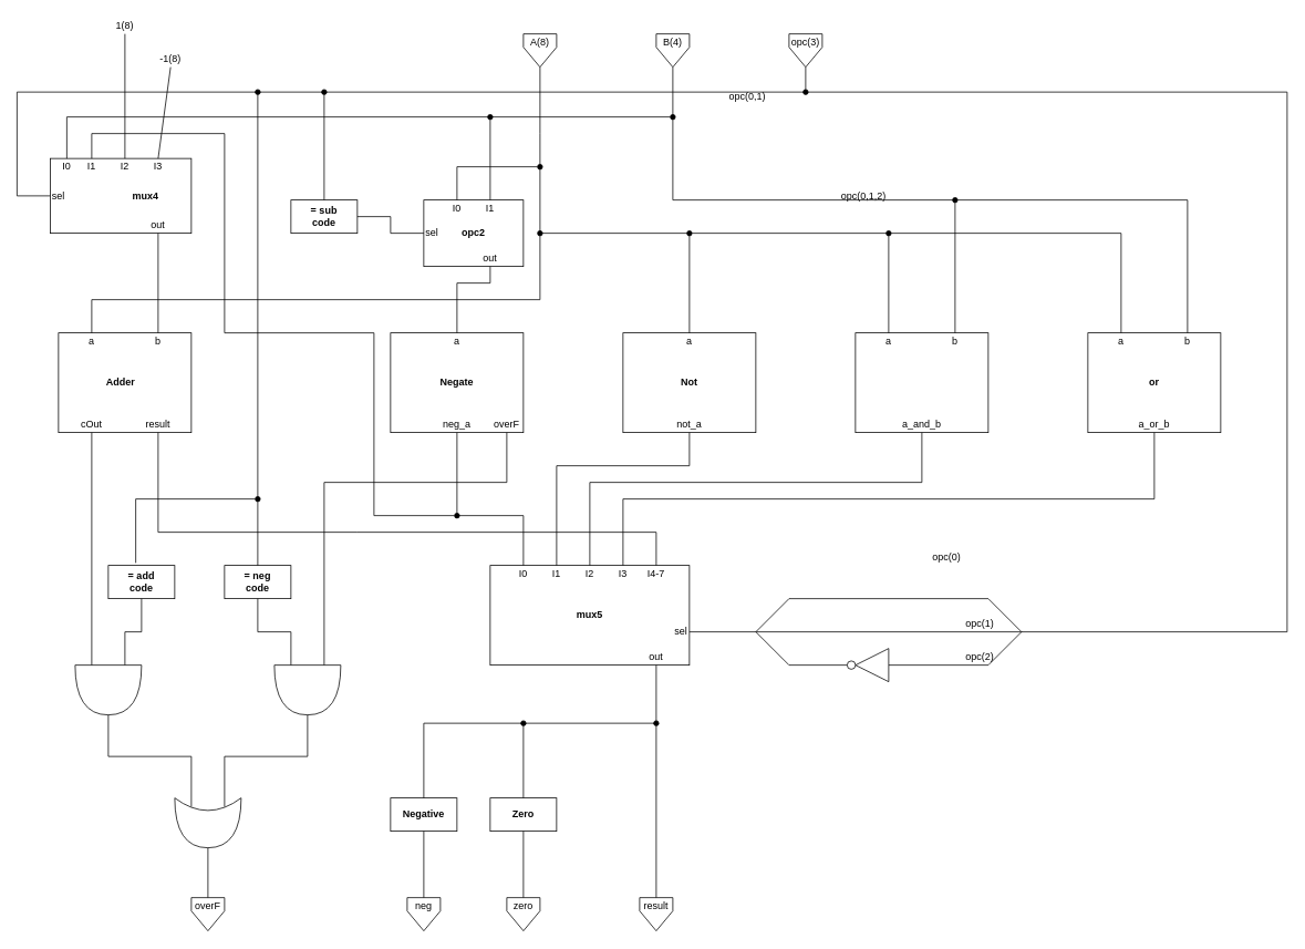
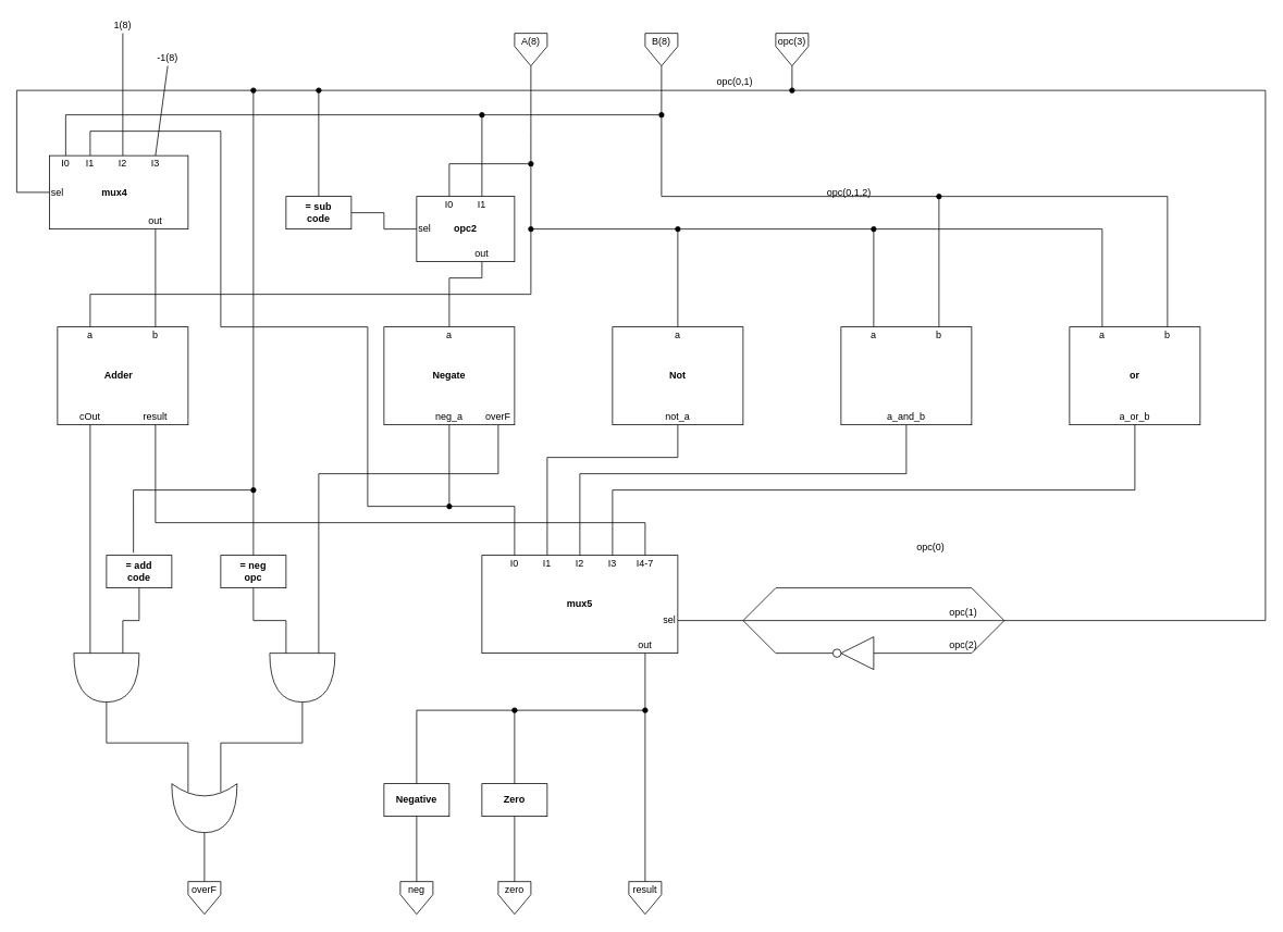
- <mxCell id="64" value="B(4)" style="text;html=1;strokeColor=none;fillColor=none;align=center;verticalAlign=middle;whiteSpace=wrap;rounded=0;" vertex="1" parent="1"><mxGeometry x="790" y="40" width="40" height="20" as="geometry" /></mxCell>
+ <mxCell id="64" value="B(8)" style="text;html=1;strokeColor=none;fillColor=none;align=center;verticalAlign=middle;whiteSpace=wrap;rounded=0;" vertex="1" parent="1"><mxGeometry x="790" y="40" width="40" height="20" as="geometry" /></mxCell>
- <mxCell id="72" value="opc(0,1)" style="text;html=1;strokeColor=none;fillColor=none;align=center;verticalAlign=middle;whiteSpace=wrap;rounded=0;" vertex="1" parent="1"><mxGeometry x="850" y="105" width="100" height="20" as="geometry" /></mxCell>
+ <mxCell id="72" value="opc(0,1)" style="text;html=1;strokeColor=none;fillColor=none;align=center;verticalAlign=middle;whiteSpace=wrap;rounded=0;" vertex="1" parent="1"><mxGeometry x="850" y="90" width="100" height="20" as="geometry" /></mxCell>
- <mxCell id="11" value="&lt;b&gt;mux4&lt;/b&gt;" style="text;html=1;strokeColor=none;fillColor=none;align=center;verticalAlign=middle;whiteSpace=wrap;rounded=0;" vertex="1" parent="1"><mxGeometry x="155" y="225" width="40" height="20" as="geometry" /></mxCell>
+ <mxCell id="11" value="&lt;b&gt;mux4&lt;/b&gt;" style="text;html=1;strokeColor=none;fillColor=none;align=center;verticalAlign=middle;whiteSpace=wrap;rounded=0;" vertex="1" parent="1"><mxGeometry x="120" y="225" width="40" height="20" as="geometry" /></mxCell>
- <mxCell id="51" value="&lt;b&gt;= neg code&lt;/b&gt;" style="text;html=1;strokeColor=none;fillColor=none;align=center;verticalAlign=middle;whiteSpace=wrap;rounded=0;" vertex="1" parent="1"><mxGeometry x="290" y="690" width="40" height="20" as="geometry" /></mxCell>
+ <mxCell id="51" value="&lt;b&gt;= neg opc&lt;/b&gt;" style="text;html=1;strokeColor=none;fillColor=none;align=center;verticalAlign=middle;whiteSpace=wrap;rounded=0;" vertex="1" parent="1"><mxGeometry x="290" y="690" width="40" height="20" as="geometry" /></mxCell>
